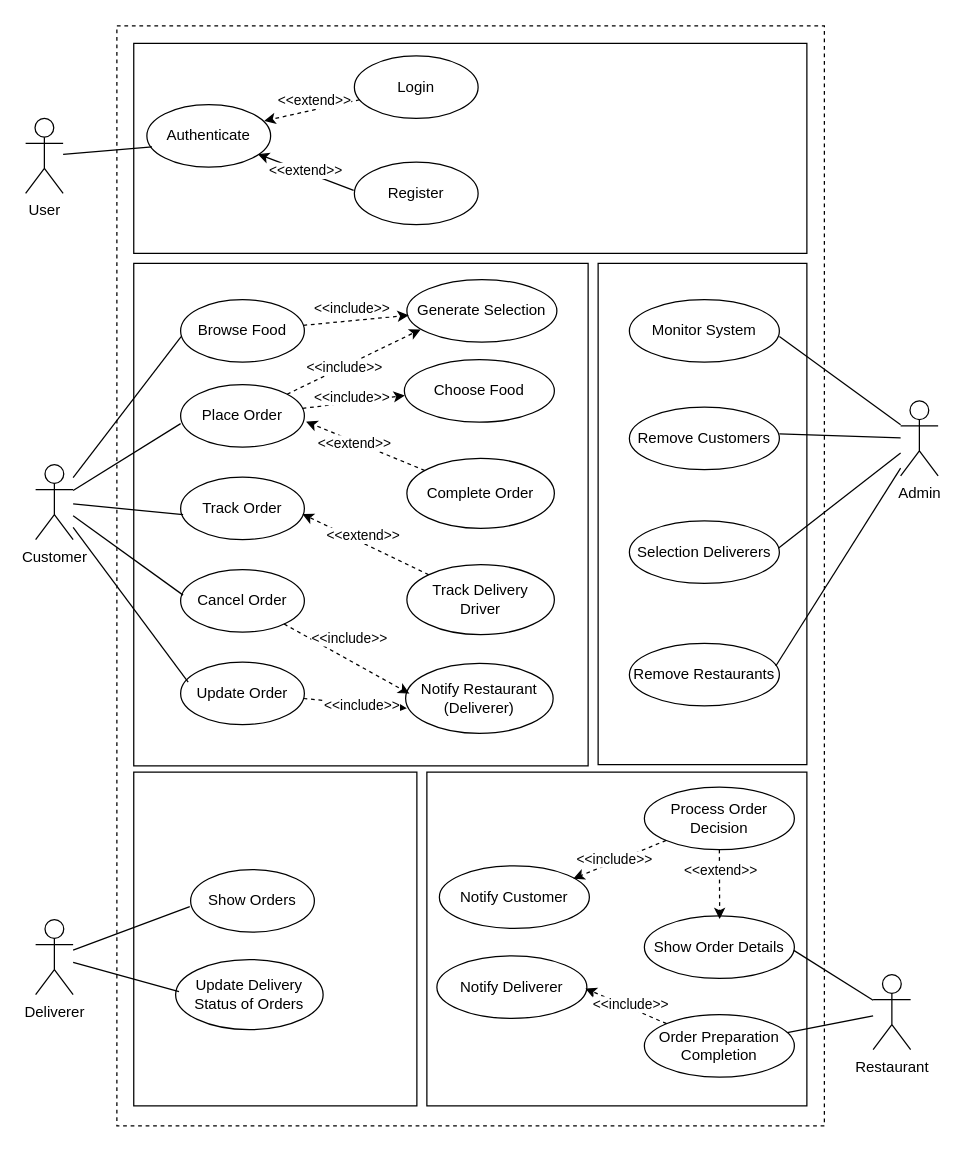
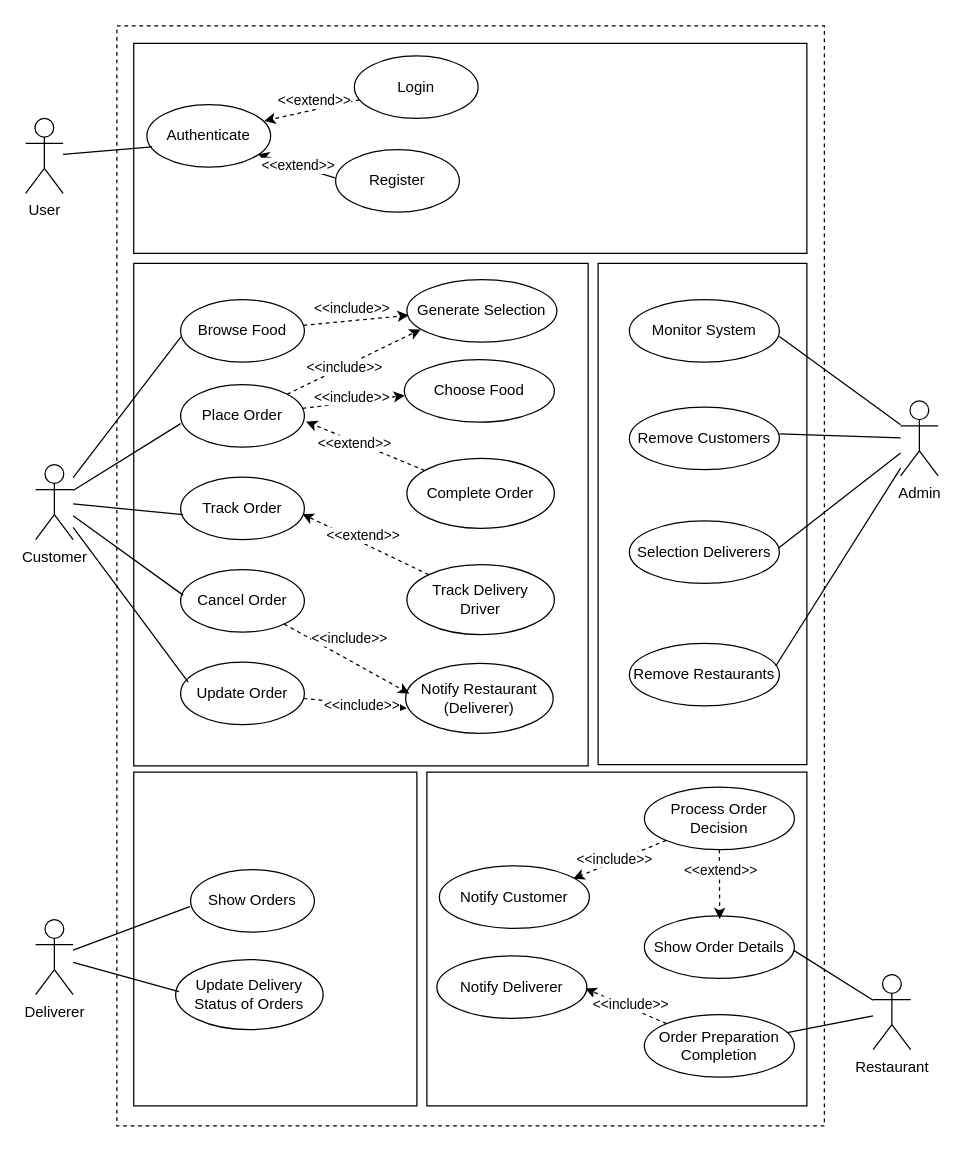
- <mxCell id="16" value="Register" style="ellipse;whiteSpace=wrap;html=1;" vertex="1" parent="1"><mxGeometry x="283" y="129" width="99" height="50" as="geometry" /></mxCell>
+ <mxCell id="16" value="Register" style="ellipse;whiteSpace=wrap;html=1;" vertex="1" parent="1"><mxGeometry x="268" y="119" width="99" height="50" as="geometry" /></mxCell>
